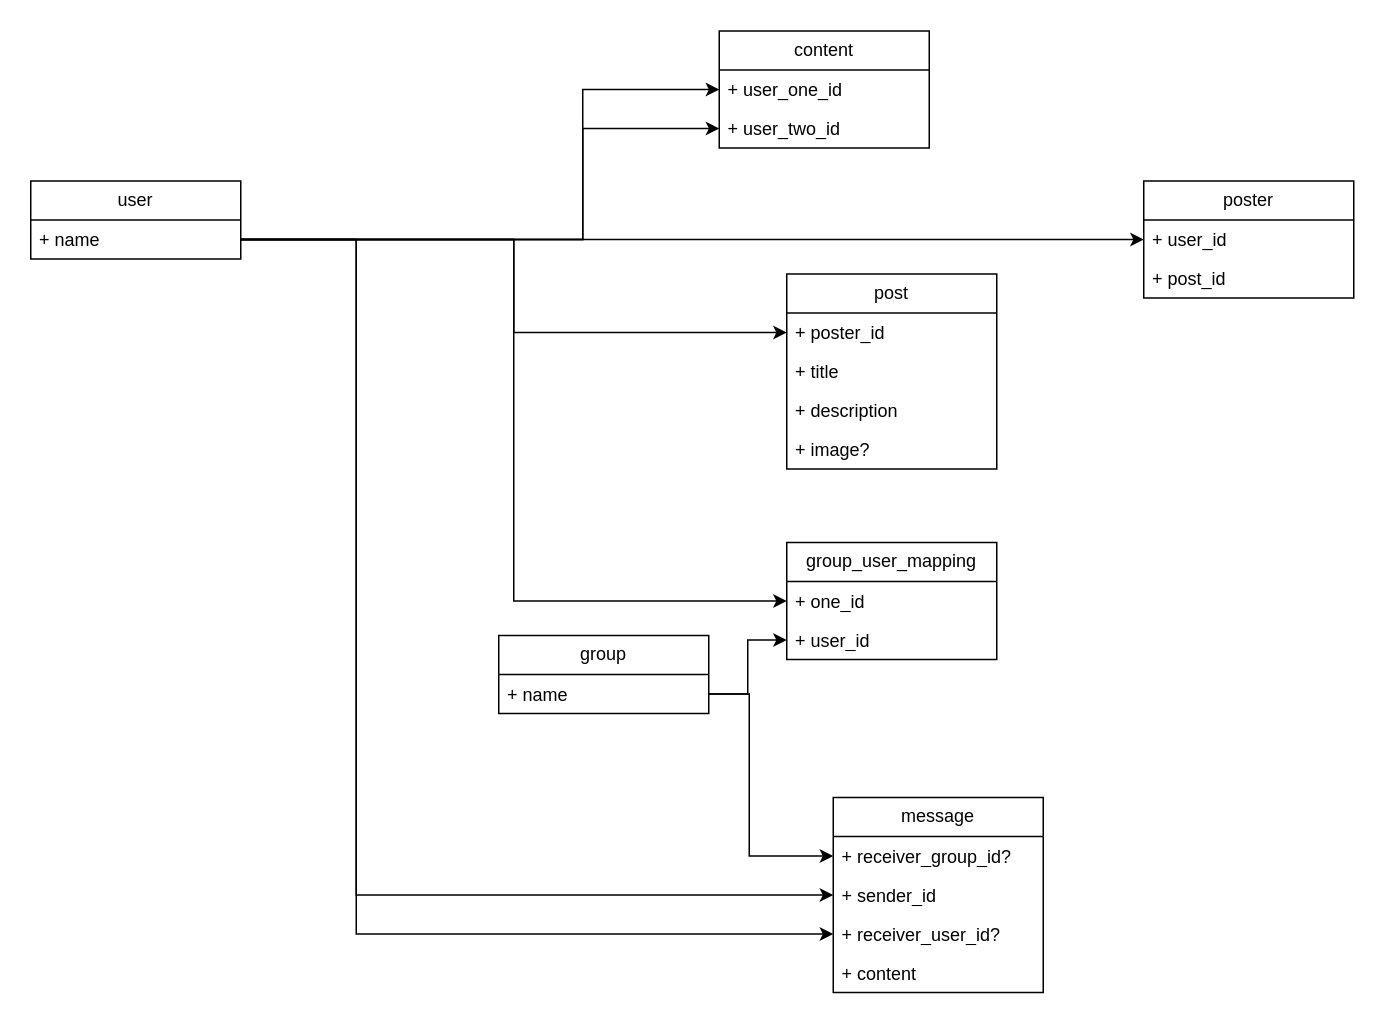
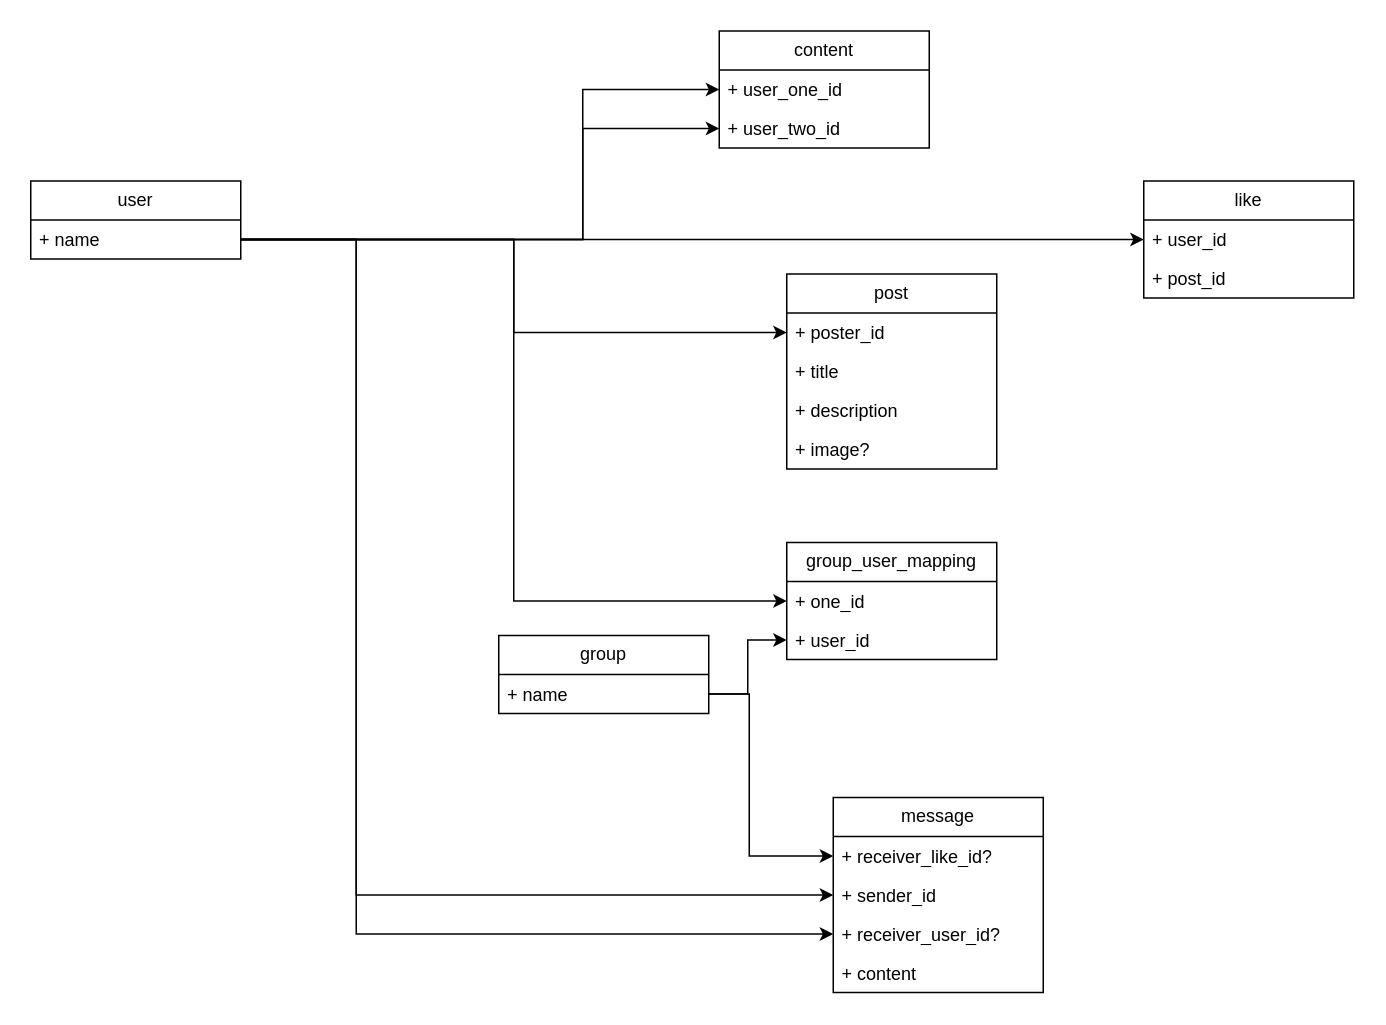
- <mxCell id="9" value="poster" style="swimlane;fontStyle=0;childLayout=stackLayout;horizontal=1;startSize=26;fillColor=none;horizontalStack=0;resizeParent=1;resizeParentMax=0;resizeLast=0;collapsible=1;marginBottom=0;whiteSpace=wrap;html=1;" parent="1" vertex="1"><mxGeometry x="762" y="120" width="140" height="78" as="geometry" /></mxCell>
+ <mxCell id="9" value="like" style="swimlane;fontStyle=0;childLayout=stackLayout;horizontal=1;startSize=26;fillColor=none;horizontalStack=0;resizeParent=1;resizeParentMax=0;resizeLast=0;collapsible=1;marginBottom=0;whiteSpace=wrap;html=1;" parent="1" vertex="1"><mxGeometry x="762" y="120" width="140" height="78" as="geometry" /></mxCell>
- <mxCell id="16" value="+ receiver_group_id?" style="text;strokeColor=none;fillColor=none;align=left;verticalAlign=top;spacingLeft=4;spacingRight=4;overflow=hidden;rotatable=0;points=[[0,0.5],[1,0.5]];portConstraint=eastwest;whiteSpace=wrap;html=1;" parent="15" vertex="1"><mxGeometry y="26" width="140" height="26" as="geometry" /></mxCell>
+ <mxCell id="16" value="+ receiver_like_id?" style="text;strokeColor=none;fillColor=none;align=left;verticalAlign=top;spacingLeft=4;spacingRight=4;overflow=hidden;rotatable=0;points=[[0,0.5],[1,0.5]];portConstraint=eastwest;whiteSpace=wrap;html=1;" parent="15" vertex="1"><mxGeometry y="26" width="140" height="26" as="geometry" /></mxCell>
